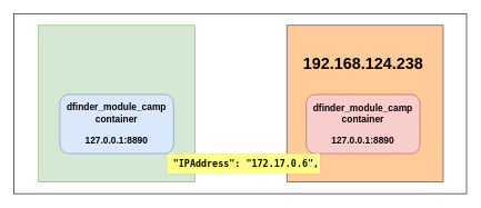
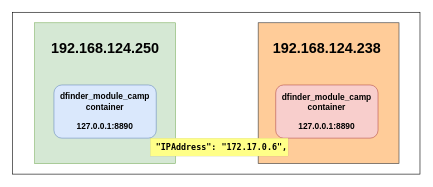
+ <mxCell id="6" value="&lt;h1&gt;192.168.124.250&lt;/h1&gt;" style="text;html=1;strokeColor=none;fillColor=none;spacing=5;spacingTop=-20;whiteSpace=wrap;overflow=hidden;rounded=0;" vertex="1" parent="2"><mxGeometry x="59.63" y="40" width="190" height="40" as="geometry" /></mxCell>
- <mxCell id="7" value="&lt;h1&gt;192.168.124.238&lt;/h1&gt;" style="text;html=1;strokeColor=none;fillColor=none;spacing=5;spacingTop=-20;whiteSpace=wrap;overflow=hidden;rounded=0;" vertex="1" parent="2"><mxGeometry x="429.63" y="55" width="190" height="40" as="geometry" /></mxCell>
+ <mxCell id="7" value="&lt;h1&gt;192.168.124.238&lt;/h1&gt;" style="text;html=1;strokeColor=none;fillColor=none;spacing=5;spacingTop=-20;whiteSpace=wrap;overflow=hidden;rounded=0;" vertex="1" parent="2"><mxGeometry x="429.63" y="40" width="190" height="40" as="geometry" /></mxCell>
